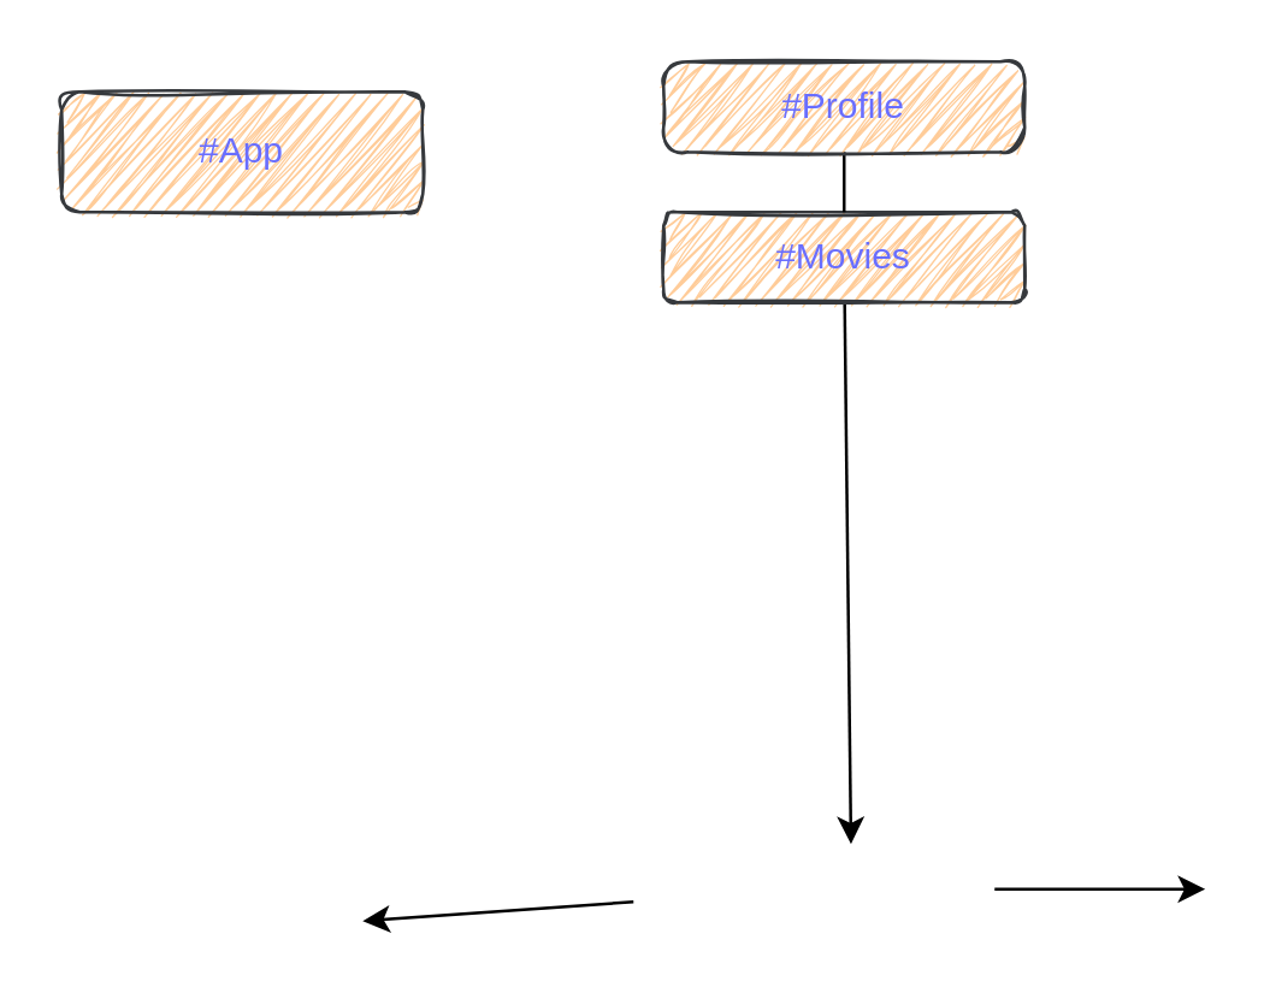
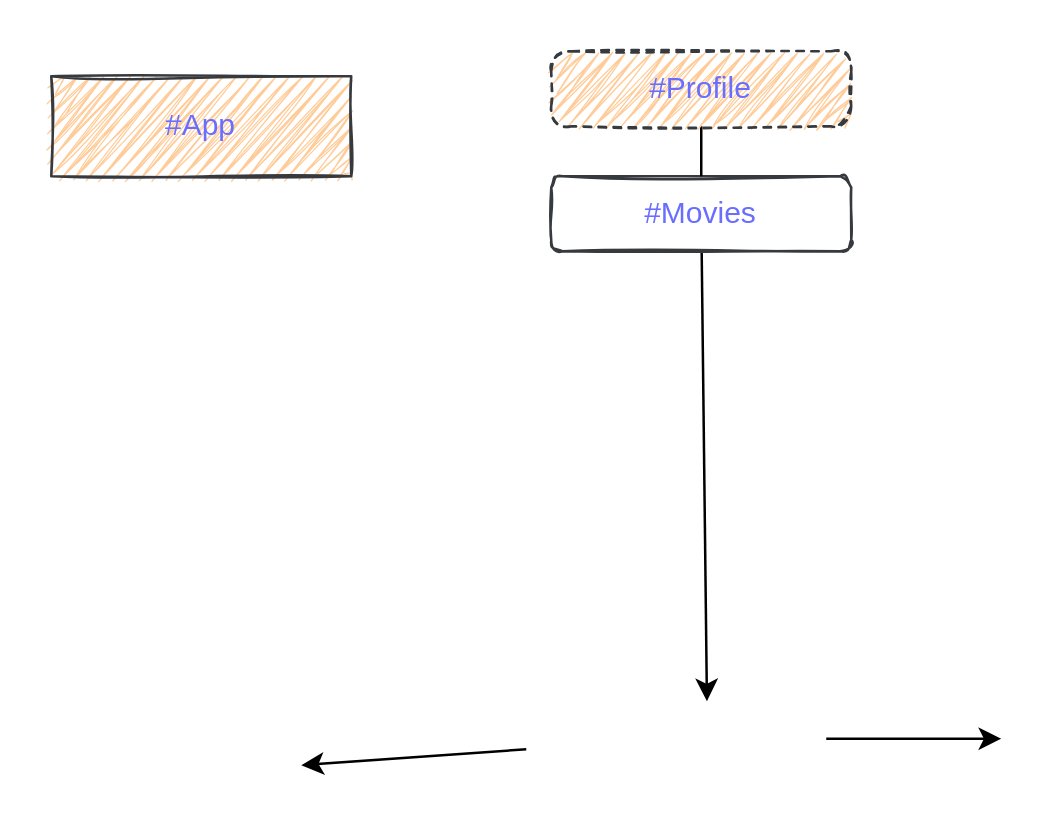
- <mxCell id="5" value="#Profile" style="rounded=1;whiteSpace=wrap;html=1;shadow=0;glass=0;labelBackgroundColor=none;labelBorderColor=none;sketch=1;fillStyle=zigzag;fontFamily=Helvetica;fontSize=12;fontColor=#696EFF;strokeColor=#36393d;fillColor=#ffcc99;arcSize=27;" parent="1" vertex="1"><mxGeometry x="220" y="20" width="120" height="30" as="geometry" /></mxCell>
+ <mxCell id="5" value="#Profile" style="rounded=1;whiteSpace=wrap;html=1;shadow=0;glass=0;labelBackgroundColor=none;labelBorderColor=none;sketch=1;fillStyle=zigzag;fontFamily=Helvetica;fontSize=12;fontColor=#696EFF;strokeColor=#36393d;fillColor=#ffcc99;arcSize=27;dashed=1;" parent="1" vertex="1"><mxGeometry x="220" y="20" width="120" height="30" as="geometry" /></mxCell>
- <mxCell id="6" value="#App" style="rounded=1;whiteSpace=wrap;html=1;shadow=0;glass=0;labelBackgroundColor=none;labelBorderColor=none;sketch=1;fillStyle=zigzag;fontFamily=Helvetica;fontSize=12;fontColor=#696EFF;strokeColor=#36393d;fillColor=#ffcc99;" parent="1" vertex="1"><mxGeometry x="20" y="30" width="120" height="40" as="geometry" /></mxCell>
+ <mxCell id="6" value="#App" style="whiteSpace=wrap;html=1;shadow=0;glass=0;labelBackgroundColor=none;labelBorderColor=none;sketch=1;fillStyle=zigzag;fontFamily=Helvetica;fontSize=12;fontColor=#696EFF;strokeColor=#36393d;fillColor=#ffcc99;rounded=0;" parent="1" vertex="1"><mxGeometry x="20" y="30" width="120" height="40" as="geometry" /></mxCell>
- <mxCell id="3" value="#Movies" style="rounded=1;whiteSpace=wrap;html=1;shadow=0;glass=0;labelBackgroundColor=none;labelBorderColor=none;sketch=1;fillStyle=zigzag;fontFamily=Helvetica;fontSize=12;fontColor=#696EFF;strokeColor=#36393d;fillColor=#ffcc99;" parent="1" vertex="1"><mxGeometry x="220" y="70" width="120" height="30" as="geometry" /></mxCell>
+ <mxCell id="3" value="#Movies" style="rounded=1;whiteSpace=wrap;html=1;shadow=0;glass=0;labelBackgroundColor=none;labelBorderColor=none;sketch=1;fillStyle=zigzag;fontFamily=Helvetica;fontSize=12;fontColor=#696EFF;strokeColor=#36393d;fillColor=#ffffff;" parent="1" vertex="1"><mxGeometry x="220" y="70" width="120" height="30" as="geometry" /></mxCell>
